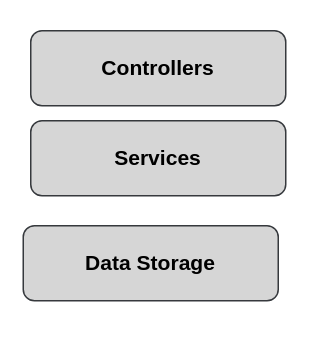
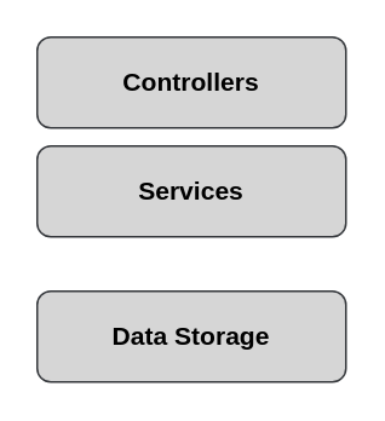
- <mxCell id="4" value="&lt;h3&gt;Data Storage&lt;/h3&gt;" style="rounded=1;whiteSpace=wrap;html=1;fillColor=#d6d6d6;strokeColor=#36393d;" vertex="1" parent="1"><mxGeometry x="15" y="150" width="170" height="50" as="geometry" /></mxCell>
+ <mxCell id="4" value="&lt;h3&gt;Data Storage&lt;/h3&gt;" style="rounded=1;whiteSpace=wrap;html=1;fillColor=#d6d6d6;strokeColor=#36393d;" vertex="1" parent="1"><mxGeometry x="20" y="160" width="170" height="50" as="geometry" /></mxCell>
